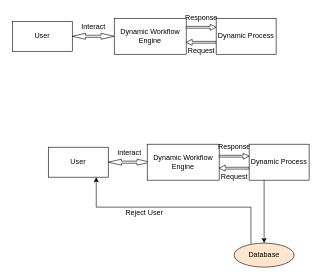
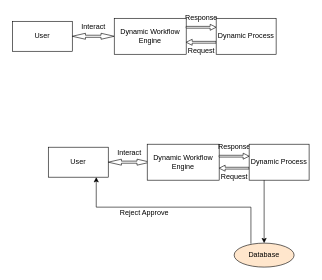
- <mxCell id="25" value="Reject User" style="text;html=1;align=center;verticalAlign=middle;resizable=0;points=[];autosize=1;strokeColor=none;fillColor=none;" vertex="1" parent="14"><mxGeometry x="110" y="110" width="100" height="20" as="geometry" /></mxCell>
+ <mxCell id="25" value="Reject Approve" style="text;html=1;align=center;verticalAlign=middle;resizable=0;points=[];autosize=1;strokeColor=none;fillColor=none;" vertex="1" parent="14"><mxGeometry x="110" y="110" width="100" height="20" as="geometry" /></mxCell>
